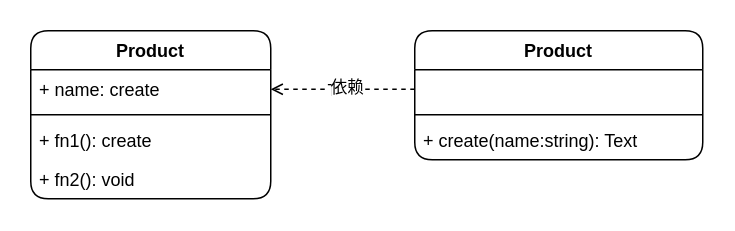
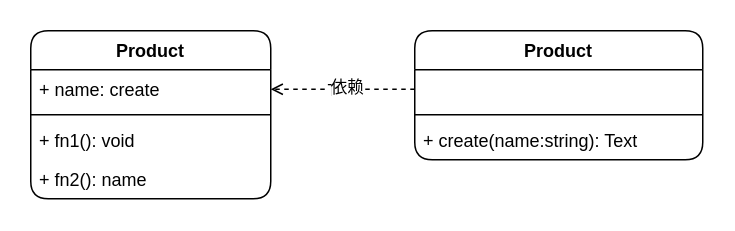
- <mxCell id="6" value="+ fn1(): create" style="text;strokeColor=none;fillColor=none;align=left;verticalAlign=top;spacingLeft=4;spacingRight=4;overflow=hidden;rotatable=0;points=[[0,0.5],[1,0.5]];portConstraint=eastwest;whiteSpace=wrap;html=1;" vertex="1" parent="3"><mxGeometry y="60" width="160" height="26" as="geometry" /></mxCell>
+ <mxCell id="6" value="+ fn1(): void" style="text;strokeColor=none;fillColor=none;align=left;verticalAlign=top;spacingLeft=4;spacingRight=4;overflow=hidden;rotatable=0;points=[[0,0.5],[1,0.5]];portConstraint=eastwest;whiteSpace=wrap;html=1;" vertex="1" parent="3"><mxGeometry y="60" width="160" height="26" as="geometry" /></mxCell>
- <mxCell id="7" value="+ fn2(): void" style="text;strokeColor=none;fillColor=none;align=left;verticalAlign=top;spacingLeft=4;spacingRight=4;overflow=hidden;rotatable=0;points=[[0,0.5],[1,0.5]];portConstraint=eastwest;whiteSpace=wrap;html=1;" vertex="1" parent="3"><mxGeometry y="86" width="160" height="26" as="geometry" /></mxCell>
+ <mxCell id="7" value="+ fn2(): name" style="text;strokeColor=none;fillColor=none;align=left;verticalAlign=top;spacingLeft=4;spacingRight=4;overflow=hidden;rotatable=0;points=[[0,0.5],[1,0.5]];portConstraint=eastwest;whiteSpace=wrap;html=1;" vertex="1" parent="3"><mxGeometry y="86" width="160" height="26" as="geometry" /></mxCell>
